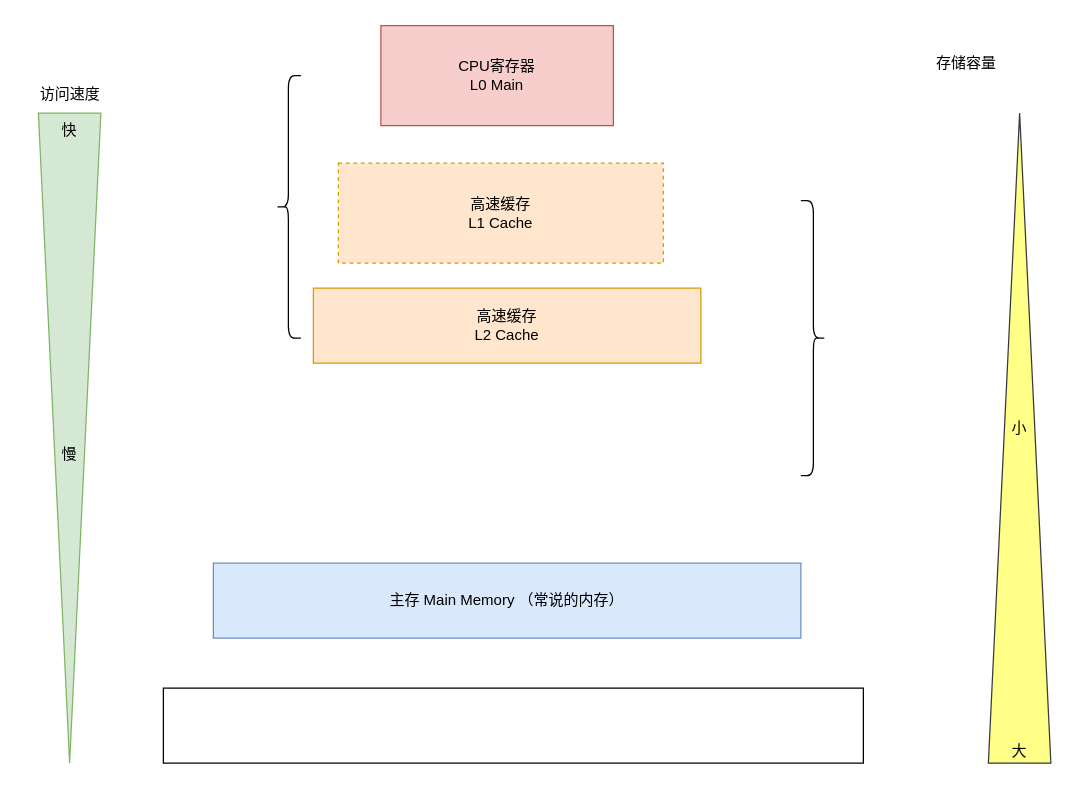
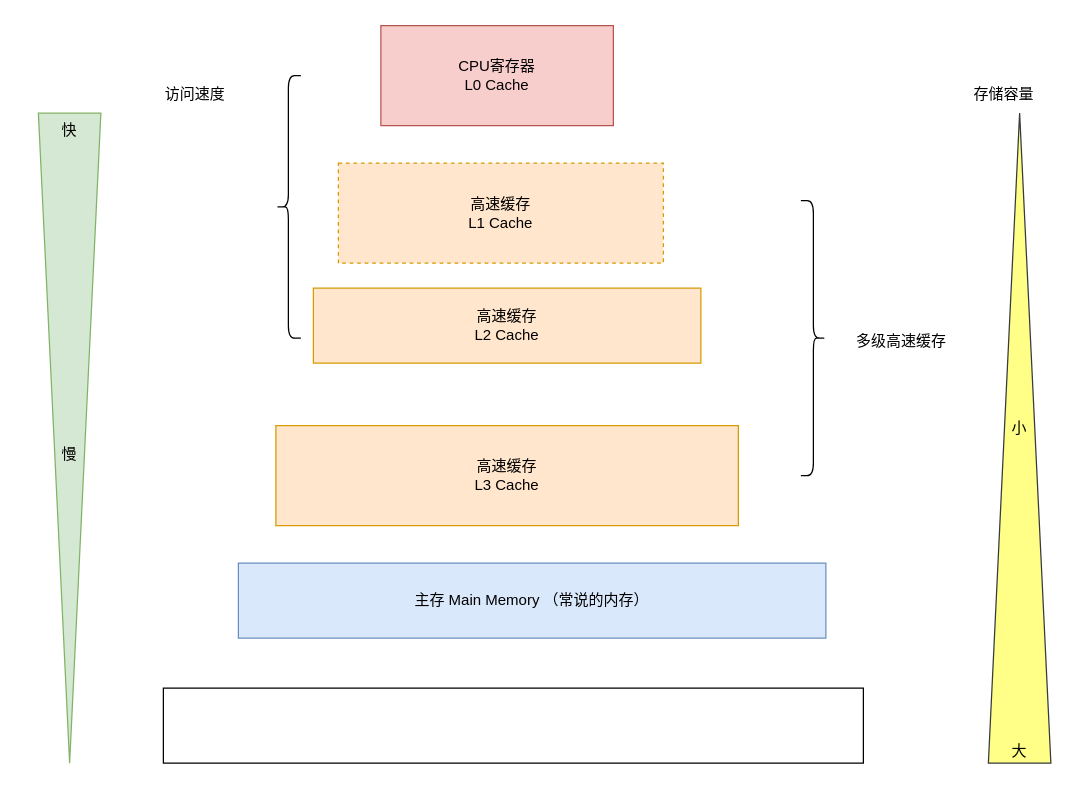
- <mxCell id="14" value="存储容量" style="text;html=1;align=center;verticalAlign=middle;resizable=0;points=[];autosize=1;strokeColor=none;fillColor=none;" vertex="1" parent="1"><mxGeometry x="737" y="35" width="70" height="30" as="geometry" /></mxCell>
+ <mxCell id="14" value="存储容量" style="text;html=1;align=center;verticalAlign=middle;resizable=0;points=[];autosize=1;strokeColor=none;fillColor=none;" vertex="1" parent="1"><mxGeometry x="767" y="60" width="70" height="30" as="geometry" /></mxCell>
- <mxCell id="2" value="CPU寄存器&lt;div&gt;L0 Main&lt;/div&gt;" style="rounded=0;whiteSpace=wrap;html=1;fillColor=#f8cecc;strokeColor=#b85450;" vertex="1" parent="1"><mxGeometry x="304" y="20" width="186" height="80" as="geometry" /></mxCell>
+ <mxCell id="2" value="CPU寄存器&lt;div&gt;L0 Cache&lt;/div&gt;" style="rounded=0;whiteSpace=wrap;html=1;fillColor=#f8cecc;strokeColor=#b85450;" vertex="1" parent="1"><mxGeometry x="304" y="20" width="186" height="80" as="geometry" /></mxCell>
- <mxCell id="12" value="访问速度" style="text;html=1;align=center;verticalAlign=middle;resizable=0;points=[];autosize=1;strokeColor=none;fillColor=none;" vertex="1" parent="1"><mxGeometry x="20" y="60" width="70" height="30" as="geometry" /></mxCell>
+ <mxCell id="12" value="访问速度" style="text;html=1;align=center;verticalAlign=middle;resizable=0;points=[];autosize=1;strokeColor=none;fillColor=none;" vertex="1" parent="1"><mxGeometry x="120" y="60" width="70" height="30" as="geometry" /></mxCell>
+ <mxCell id="9" value="多级高速缓存" style="text;html=1;align=center;verticalAlign=middle;resizable=0;points=[];autosize=1;strokeColor=none;fillColor=none;" vertex="1" parent="1"><mxGeometry x="670" y="258" width="100" height="30" as="geometry" /></mxCell>
+ <mxCell id="5" value="高速缓存&lt;div&gt;L3 Cache&lt;/div&gt;" style="rounded=0;whiteSpace=wrap;html=1;fillColor=#ffe6cc;strokeColor=#d79b00;" vertex="1" parent="1"><mxGeometry x="220" y="340" width="370" height="80" as="geometry" /></mxCell>
- <mxCell id="6" value="主存 Main Memory （常说的内存）" style="rounded=0;whiteSpace=wrap;html=1;fillColor=#dae8fc;strokeColor=#6c8ebf;" vertex="1" parent="1"><mxGeometry x="170" y="450" width="470" height="60" as="geometry" /></mxCell>
+ <mxCell id="6" value="主存 Main Memory （常说的内存）" style="rounded=0;whiteSpace=wrap;html=1;fillColor=#dae8fc;strokeColor=#6c8ebf;" vertex="1" parent="1"><mxGeometry x="190" y="450" width="470" height="60" as="geometry" /></mxCell>
